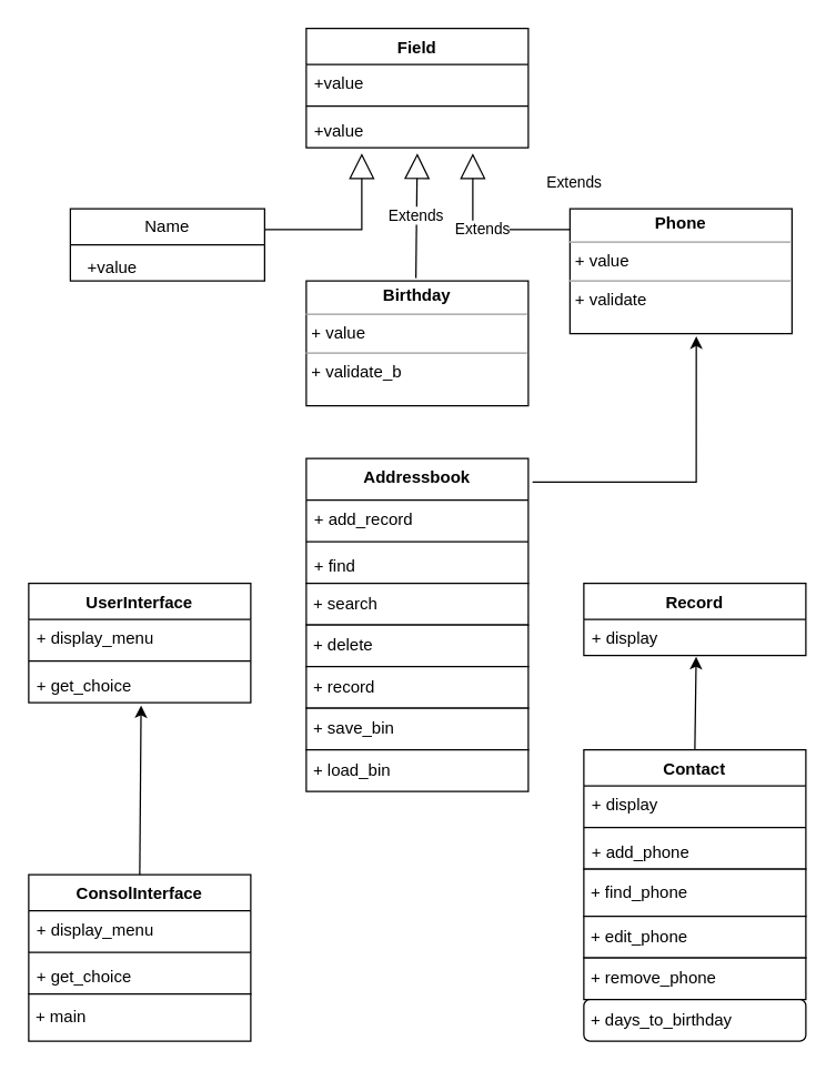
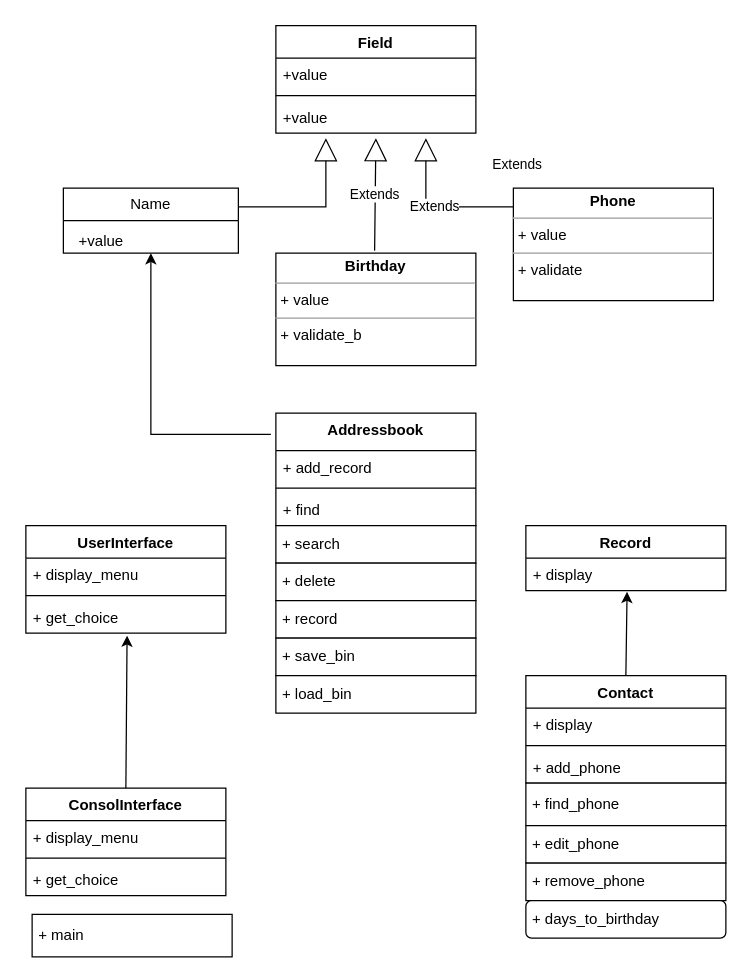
+ <mxCell id="23" value="" style="edgeStyle=none;orthogonalLoop=1;jettySize=auto;html=1;rounded=0;entryX=0.5;entryY=1;entryDx=0;entryDy=0;exitX=-0.025;exitY=0.189;exitDx=0;exitDy=0;exitPerimeter=0;" edge="1" parent="1" source="13" target="9"><mxGeometry width="100" relative="1" as="geometry"><mxPoint x="120" y="340" as="sourcePoint" /><mxPoint x="170" y="330" as="targetPoint" /><Array as="points"><mxPoint x="120" y="347" /></Array></mxGeometry></mxCell>
- <mxCell id="22" value="" style="edgeStyle=none;orthogonalLoop=1;jettySize=auto;html=1;rounded=0;entryX=0.569;entryY=1.022;entryDx=0;entryDy=0;entryPerimeter=0;exitX=1.019;exitY=0.189;exitDx=0;exitDy=0;exitPerimeter=0;" edge="1" parent="1" source="13" target="12"><mxGeometry width="100" relative="1" as="geometry"><mxPoint x="390" y="380" as="sourcePoint" /><mxPoint x="490" y="380" as="targetPoint" /><Array as="points"><mxPoint x="501" y="347" /></Array></mxGeometry></mxCell>
- <mxCell id="43" value="&amp;nbsp;+ main" style="whiteSpace=wrap;html=1;align=left;" vertex="1" parent="1"><mxGeometry x="20" y="716" width="160" height="34" as="geometry" /></mxCell>
+ <mxCell id="43" value="&amp;nbsp;+ main" style="whiteSpace=wrap;html=1;align=left;" vertex="1" parent="1"><mxGeometry x="25" y="731" width="160" height="34" as="geometry" /></mxCell>
